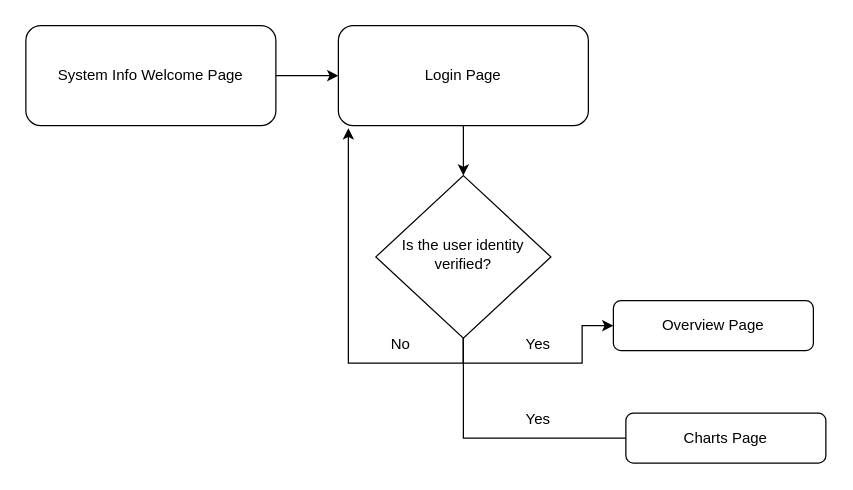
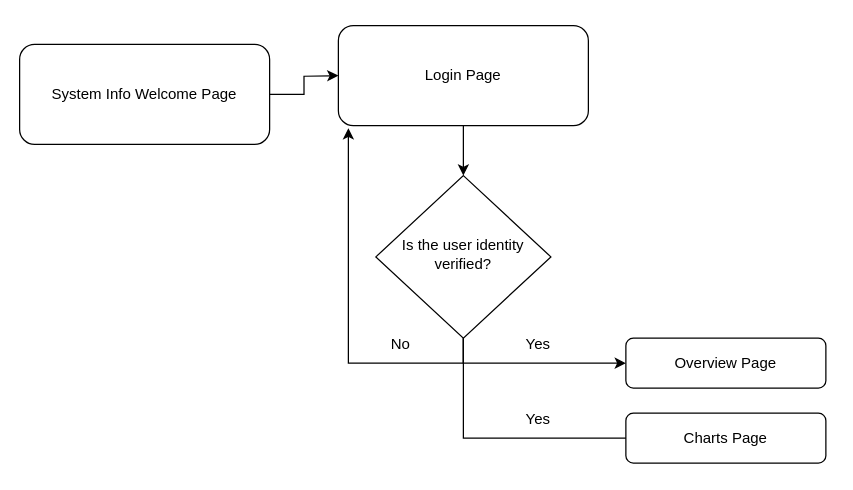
- <mxCell id="3" value="System Info Welcome Page" style="rounded=1;whiteSpace=wrap;html=1;" vertex="1" parent="1"><mxGeometry x="20" y="20" width="200" height="80" as="geometry" /></mxCell>
+ <mxCell id="3" value="System Info Welcome Page" style="rounded=1;whiteSpace=wrap;html=1;" vertex="1" parent="1"><mxGeometry x="15" y="35" width="200" height="80" as="geometry" /></mxCell>
- <mxCell id="6" value="Overview Page" style="rounded=1;whiteSpace=wrap;html=1;" vertex="1" parent="1"><mxGeometry x="490" y="240" width="160" height="40" as="geometry" /></mxCell>
+ <mxCell id="6" value="Overview Page" style="rounded=1;whiteSpace=wrap;html=1;" vertex="1" parent="1"><mxGeometry x="500" y="270" width="160" height="40" as="geometry" /></mxCell>
